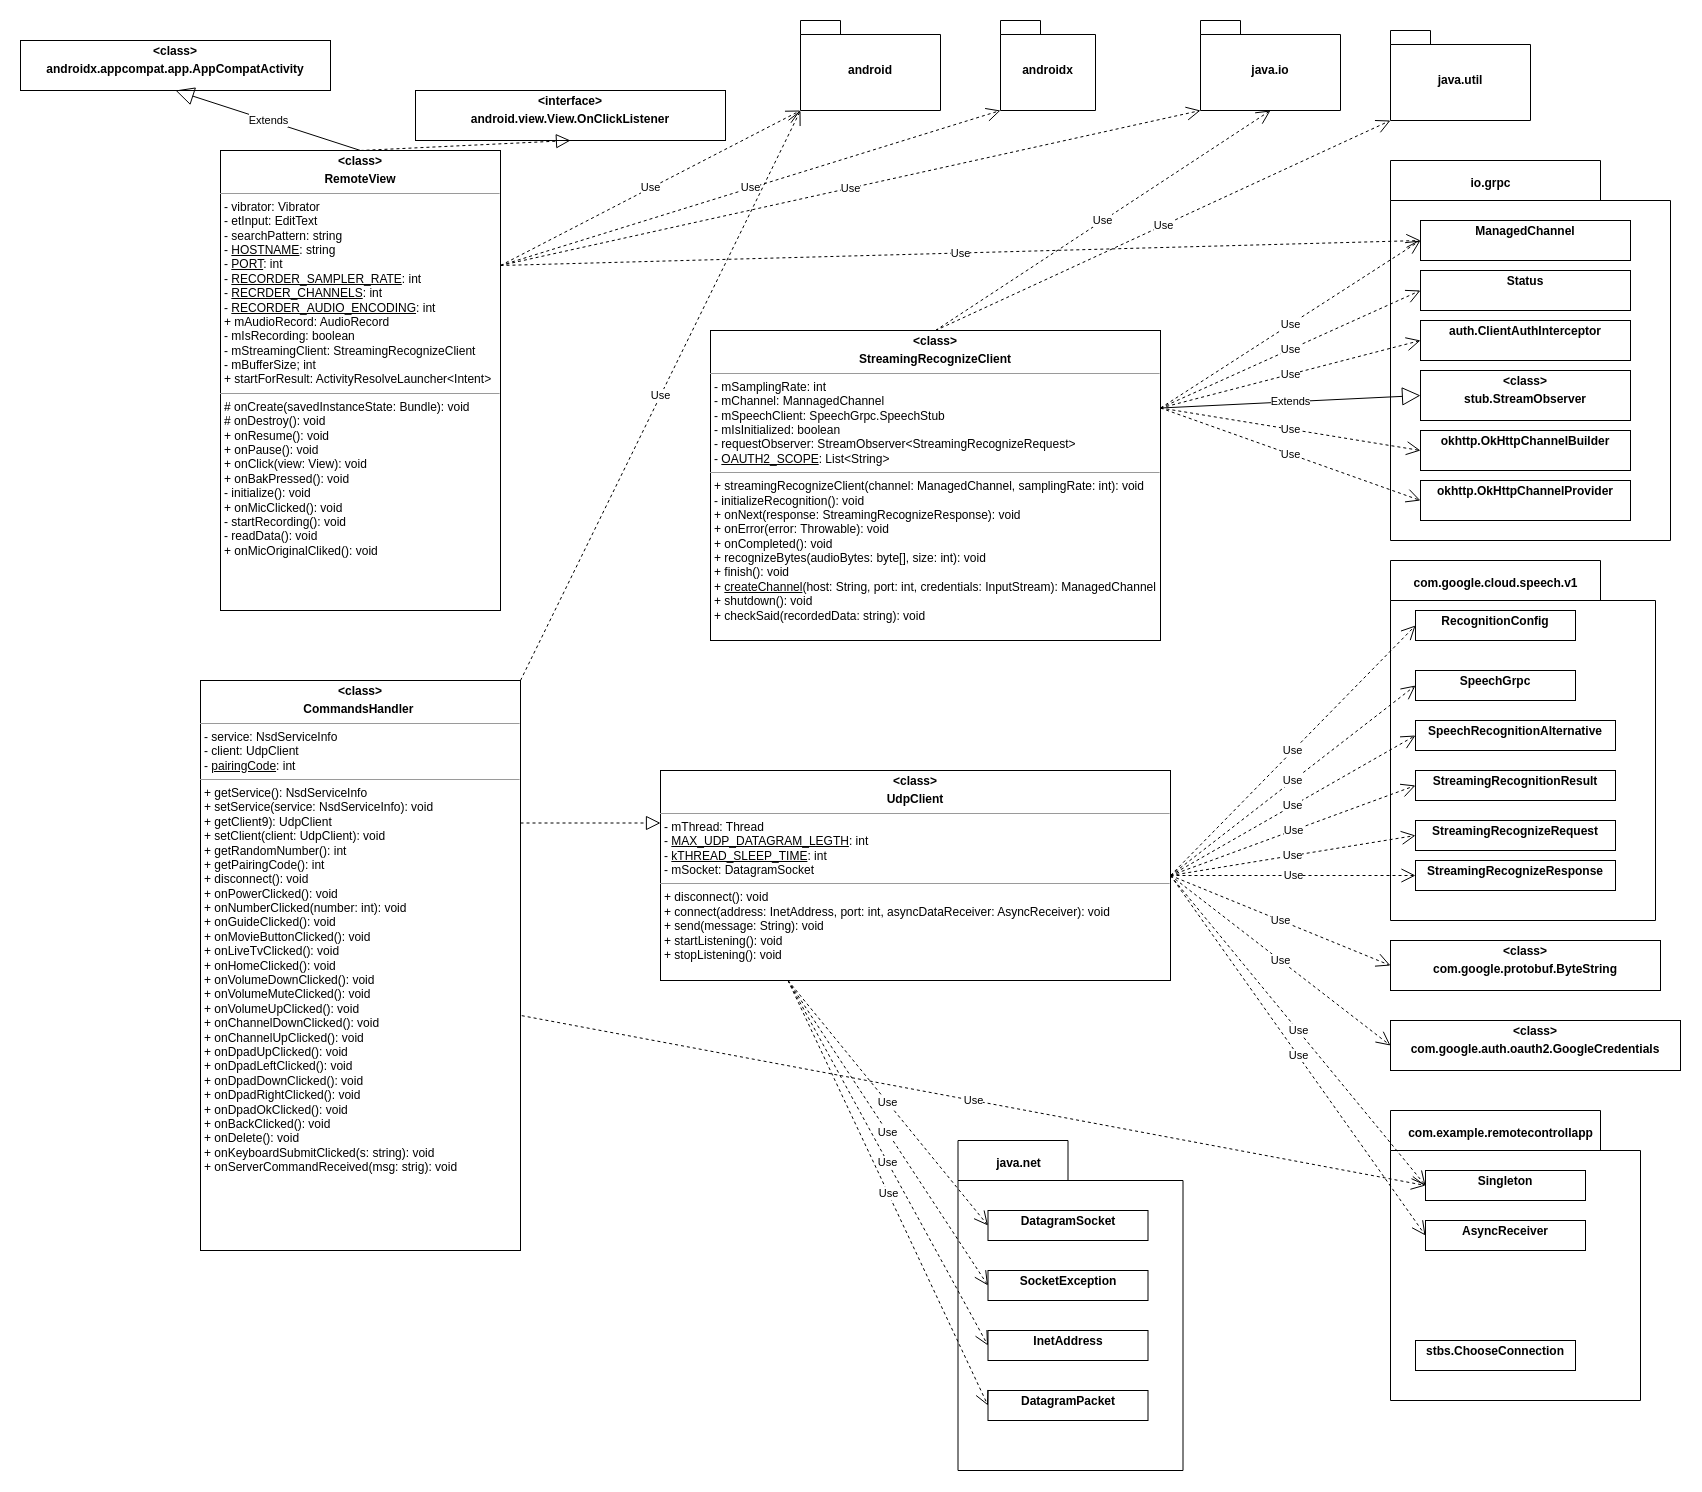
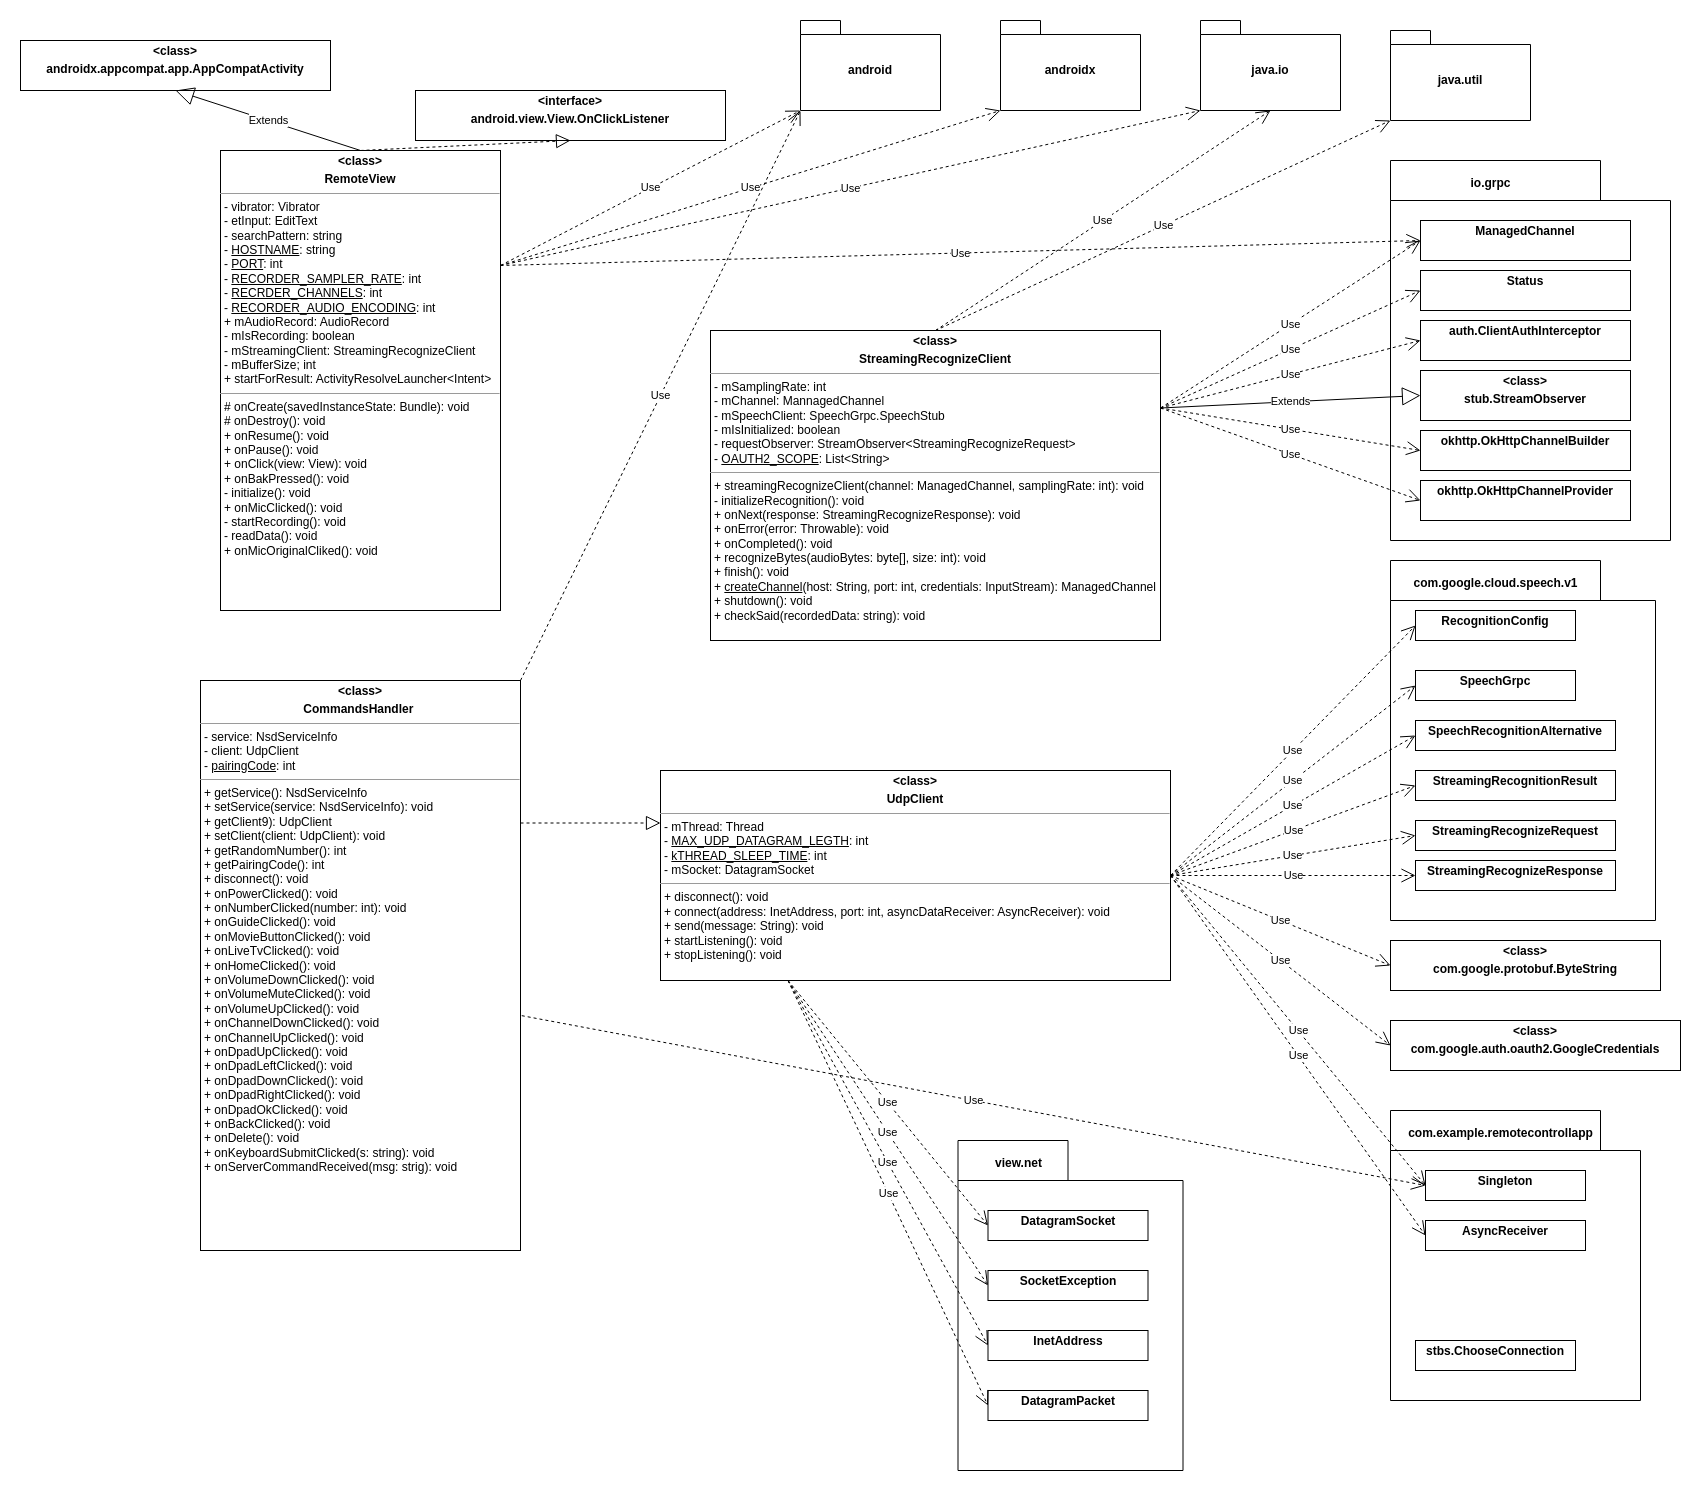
- <mxCell id="42" value="androidx" style="shape=folder;fontStyle=1;spacingTop=10;tabWidth=40;tabHeight=14;tabPosition=left;html=1;whiteSpace=wrap;" parent="1" vertex="1"><mxGeometry x="1000" y="20" width="95" height="90" as="geometry" /></mxCell>
+ <mxCell id="42" value="androidx" style="shape=folder;fontStyle=1;spacingTop=10;tabWidth=40;tabHeight=14;tabPosition=left;html=1;whiteSpace=wrap;" parent="1" vertex="1"><mxGeometry x="1000" y="20" width="140" height="90" as="geometry" /></mxCell>
- <mxCell id="15" value="java.net" style="text;align=center;fontStyle=1;verticalAlign=middle;spacingLeft=3;spacingRight=3;strokeColor=none;rotatable=0;points=[[0,0.5],[1,0.5]];portConstraint=eastwest;html=1;" parent="1" vertex="1"><mxGeometry x="977.5" y="1150" width="80" height="26" as="geometry" /></mxCell>
+ <mxCell id="15" value="view.net" style="text;align=center;fontStyle=1;verticalAlign=middle;spacingLeft=3;spacingRight=3;strokeColor=none;rotatable=0;points=[[0,0.5],[1,0.5]];portConstraint=eastwest;html=1;" parent="1" vertex="1"><mxGeometry x="977.5" y="1150" width="80" height="26" as="geometry" /></mxCell>
